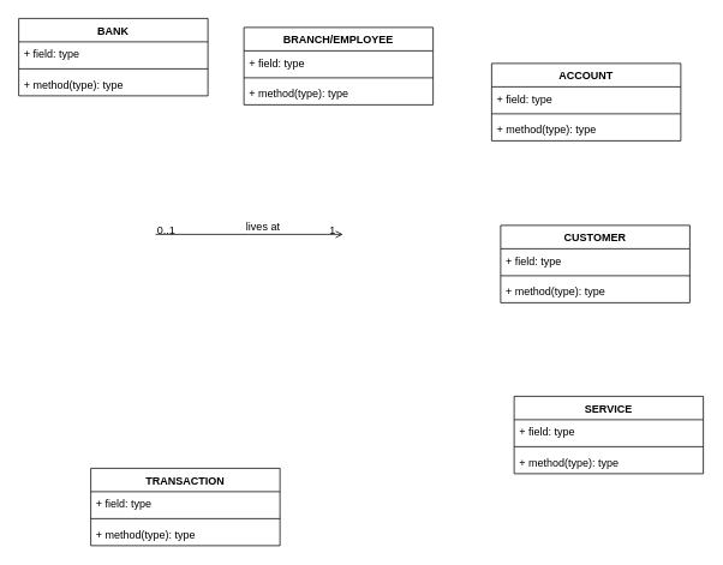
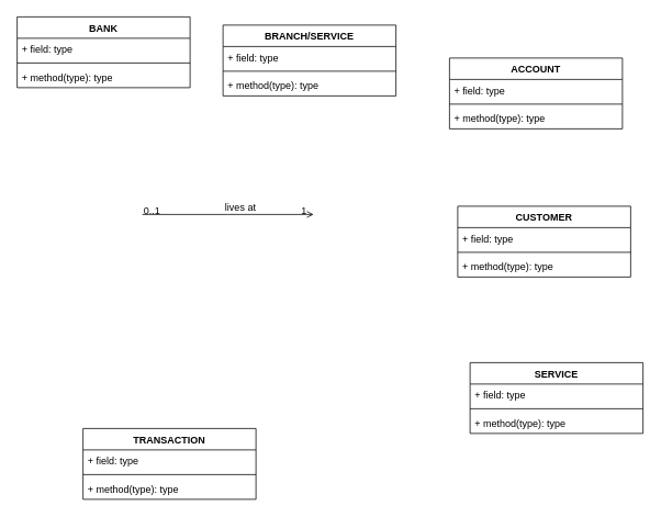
- <mxCell id="10" value="BRANCH/EMPLOYEE" style="swimlane;fontStyle=1;align=center;verticalAlign=top;childLayout=stackLayout;horizontal=1;startSize=26;horizontalStack=0;resizeParent=1;resizeParentMax=0;resizeLast=0;collapsible=1;marginBottom=0;" vertex="1" parent="1"><mxGeometry x="270" y="30" width="210" height="86" as="geometry" /></mxCell>
+ <mxCell id="10" value="BRANCH/SERVICE" style="swimlane;fontStyle=1;align=center;verticalAlign=top;childLayout=stackLayout;horizontal=1;startSize=26;horizontalStack=0;resizeParent=1;resizeParentMax=0;resizeLast=0;collapsible=1;marginBottom=0;" vertex="1" parent="1"><mxGeometry x="270" y="30" width="210" height="86" as="geometry" /></mxCell>
